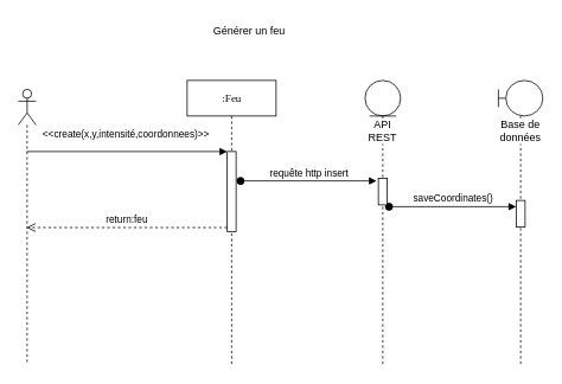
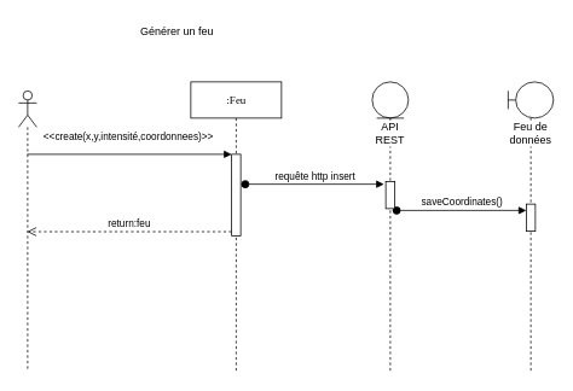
- <mxCell id="5" value="Générer un feu" style="text;html=1;strokeColor=none;fillColor=none;align=center;verticalAlign=middle;whiteSpace=wrap;rounded=0;" parent="1" vertex="1"><mxGeometry x="220" width="120" height="30" as="geometry" y="20" /></mxCell>
+ <mxCell id="5" value="Générer un feu" style="text;html=1;strokeColor=none;fillColor=none;align=center;verticalAlign=middle;whiteSpace=wrap;rounded=0;" parent="1" vertex="1"><mxGeometry x="135" y="20" width="120" height="30" as="geometry" /></mxCell>
- <mxCell id="7" value="Base de données" style="shape=umlLifeline;participant=umlBoundary;perimeter=lifelinePerimeter;whiteSpace=wrap;html=1;container=1;collapsible=0;recursiveResize=0;verticalAlign=top;spacingTop=36;labelBackgroundColor=#ffffff;outlineConnect=0;" parent="1" vertex="1"><mxGeometry x="560" y="90" width="50" height="320" as="geometry" /></mxCell>
+ <mxCell id="7" value="Feu de données" style="shape=umlLifeline;participant=umlBoundary;perimeter=lifelinePerimeter;whiteSpace=wrap;html=1;container=1;collapsible=0;recursiveResize=0;verticalAlign=top;spacingTop=36;labelBackgroundColor=#ffffff;outlineConnect=0;" parent="1" vertex="1"><mxGeometry x="560" y="90" width="50" height="320" as="geometry" /></mxCell>
